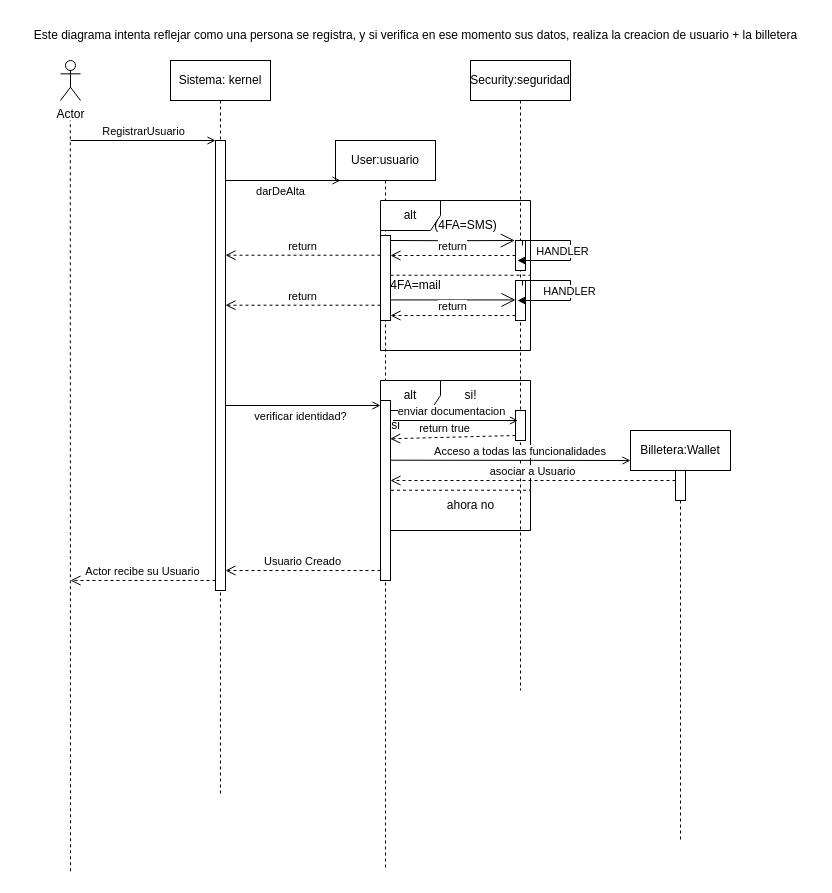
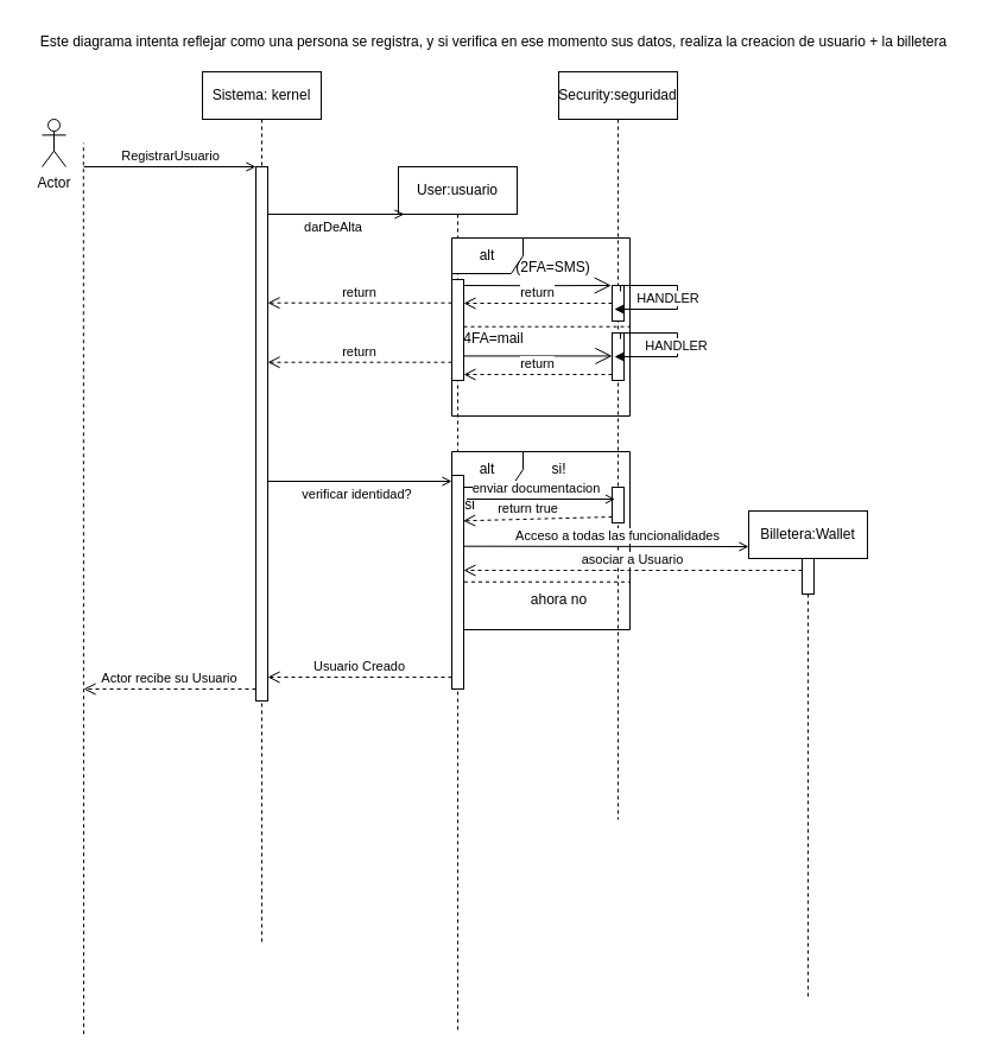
- <mxCell id="17" value="Actor" style="shape=umlActor;verticalLabelPosition=bottom;verticalAlign=top;html=1;outlineConnect=0;" parent="1" vertex="1"><mxGeometry x="60" y="60" width="20" height="40" as="geometry" /></mxCell>
+ <mxCell id="17" value="Actor" style="shape=umlActor;verticalLabelPosition=bottom;verticalAlign=top;html=1;outlineConnect=0;" parent="1" vertex="1"><mxGeometry x="35" y="100" width="20" height="40" as="geometry" /></mxCell>
- <mxCell id="13" value="(4FA=SMS)" style="text;html=1;align=center;verticalAlign=middle;resizable=0;points=[];autosize=1;strokeColor=none;fillColor=none;" parent="1" vertex="1"><mxGeometry x="420" y="210" width="90" height="30" as="geometry" /></mxCell>
+ <mxCell id="13" value="(2FA=SMS)" style="text;html=1;align=center;verticalAlign=middle;resizable=0;points=[];autosize=1;strokeColor=none;fillColor=none;" parent="1" vertex="1"><mxGeometry x="420" y="210" width="90" height="30" as="geometry" /></mxCell>
